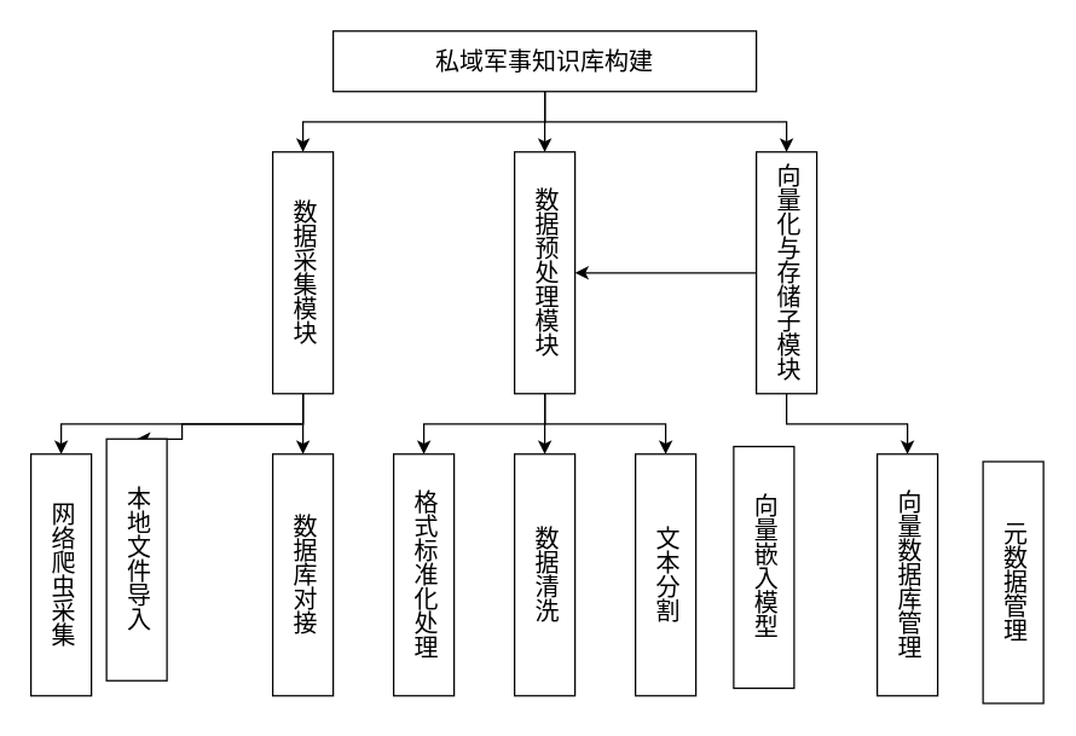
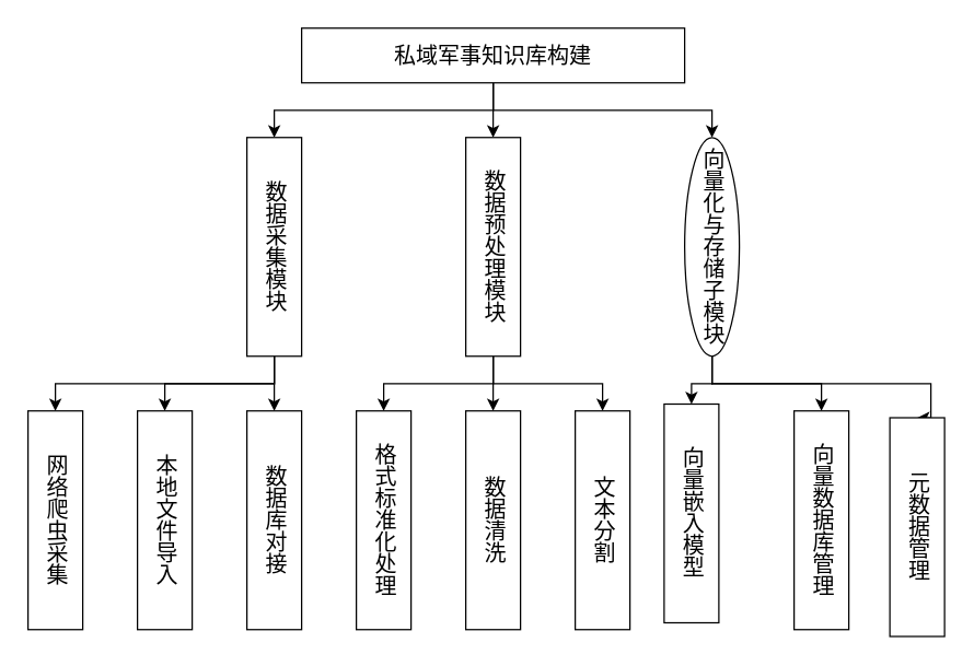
- <mxCell id="14" style="edgeStyle=orthogonalEdgeStyle;rounded=0;orthogonalLoop=1;jettySize=auto;html=1;fontSize=16;" edge="1" parent="1" source="17" target="13"><mxGeometry relative="1" as="geometry" /></mxCell>
+ <mxCell id="14" style="edgeStyle=orthogonalEdgeStyle;rounded=0;orthogonalLoop=1;jettySize=auto;html=1;entryX=0.5;entryY=0;entryDx=0;entryDy=0;fontSize=16;" edge="1" parent="1" source="17" target="24"><mxGeometry relative="1" as="geometry" /></mxCell>
- <mxCell id="17" value="向量化与存储子模块" style="rounded=0;whiteSpace=wrap;html=1;textDirection=vertical-lr;fontSize=16;" vertex="1" parent="1"><mxGeometry x="500" y="100" width="40" height="160" as="geometry" /></mxCell>
+ <mxCell id="17" value="向量化与存储子模块" style="ellipse;whiteSpace=wrap;html=1;textDirection=vertical-lr;fontSize=16;" vertex="1" parent="1"><mxGeometry x="500" y="100" width="40" height="160" as="geometry" /></mxCell>
+ <mxCell id="16" style="edgeStyle=orthogonalEdgeStyle;rounded=0;orthogonalLoop=1;jettySize=auto;html=1;entryX=0.5;entryY=0;entryDx=0;entryDy=0;fontSize=16;" edge="1" parent="1" source="17" target="26"><mxGeometry relative="1" as="geometry"><Array as="points"><mxPoint x="520" y="280" /><mxPoint x="680" y="280" /></Array></mxGeometry></mxCell>
- <mxCell id="19" value="本地文件导入" style="rounded=0;whiteSpace=wrap;html=1;textDirection=vertical-lr;fontSize=16;" vertex="1" parent="1"><mxGeometry x="70" y="290" width="40" height="160" as="geometry" /></mxCell>
+ <mxCell id="19" value="本地文件导入" style="rounded=0;whiteSpace=wrap;html=1;textDirection=vertical-lr;fontSize=16;" vertex="1" parent="1"><mxGeometry x="100" y="300" width="40" height="160" as="geometry" /></mxCell>
